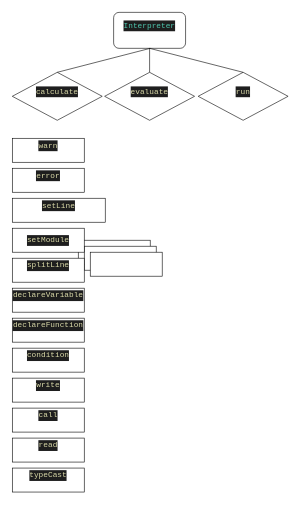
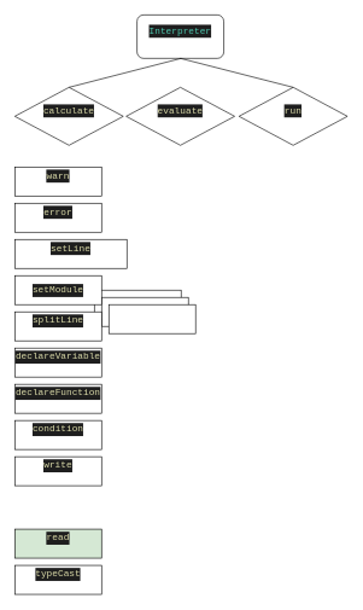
- <mxCell id="6" value="" style="endArrow=none;html=1;rounded=0;entryX=0.5;entryY=1;entryDx=0;entryDy=0;exitX=0.5;exitY=0;exitDx=0;exitDy=0;" edge="1" parent="1" source="4" target="2"><mxGeometry width="50" height="50" relative="1" as="geometry"><mxPoint x="240" y="360" as="sourcePoint" /><mxPoint x="290" y="310" as="targetPoint" /></mxGeometry></mxCell>
- <mxCell id="16" value="&#10;&lt;div style=&quot;color: #d4d4d4;background-color: #1e1e1e;font-family: 'Fira Code', Consolas, 'Courier New', monospace;font-weight: normal;font-size: 13px;line-height: 18px;white-space: pre;&quot;&gt;&lt;div&gt;&lt;span style=&quot;color: #dcdcaa;&quot;&gt;call&lt;/span&gt;&lt;/div&gt;&lt;/div&gt;&#10;&#10;" style="rounded=0;whiteSpace=wrap;html=1;" vertex="1" parent="1"><mxGeometry x="20" y="680" width="120" height="40" as="geometry" /></mxCell>
- <mxCell id="15" value="&#10;&lt;div style=&quot;color: #d4d4d4;background-color: #1e1e1e;font-family: 'Fira Code', Consolas, 'Courier New', monospace;font-weight: normal;font-size: 13px;line-height: 18px;white-space: pre;&quot;&gt;&lt;div&gt;&lt;span style=&quot;color: #dcdcaa;&quot;&gt;read&lt;/span&gt;&lt;/div&gt;&lt;/div&gt;&#10;&#10;" style="rounded=0;whiteSpace=wrap;html=1;" vertex="1" parent="1"><mxGeometry x="20" y="730" width="120" height="40" as="geometry" /></mxCell>
+ <mxCell id="15" value="&#10;&lt;div style=&quot;color: #d4d4d4;background-color: #1e1e1e;font-family: 'Fira Code', Consolas, 'Courier New', monospace;font-weight: normal;font-size: 13px;line-height: 18px;white-space: pre;&quot;&gt;&lt;div&gt;&lt;span style=&quot;color: #dcdcaa;&quot;&gt;read&lt;/span&gt;&lt;/div&gt;&lt;/div&gt;&#10;&#10;" style="rounded=0;whiteSpace=wrap;html=1;fillColor=#d5e8d4;" vertex="1" parent="1"><mxGeometry x="20" y="730" width="120" height="40" as="geometry" /></mxCell>
